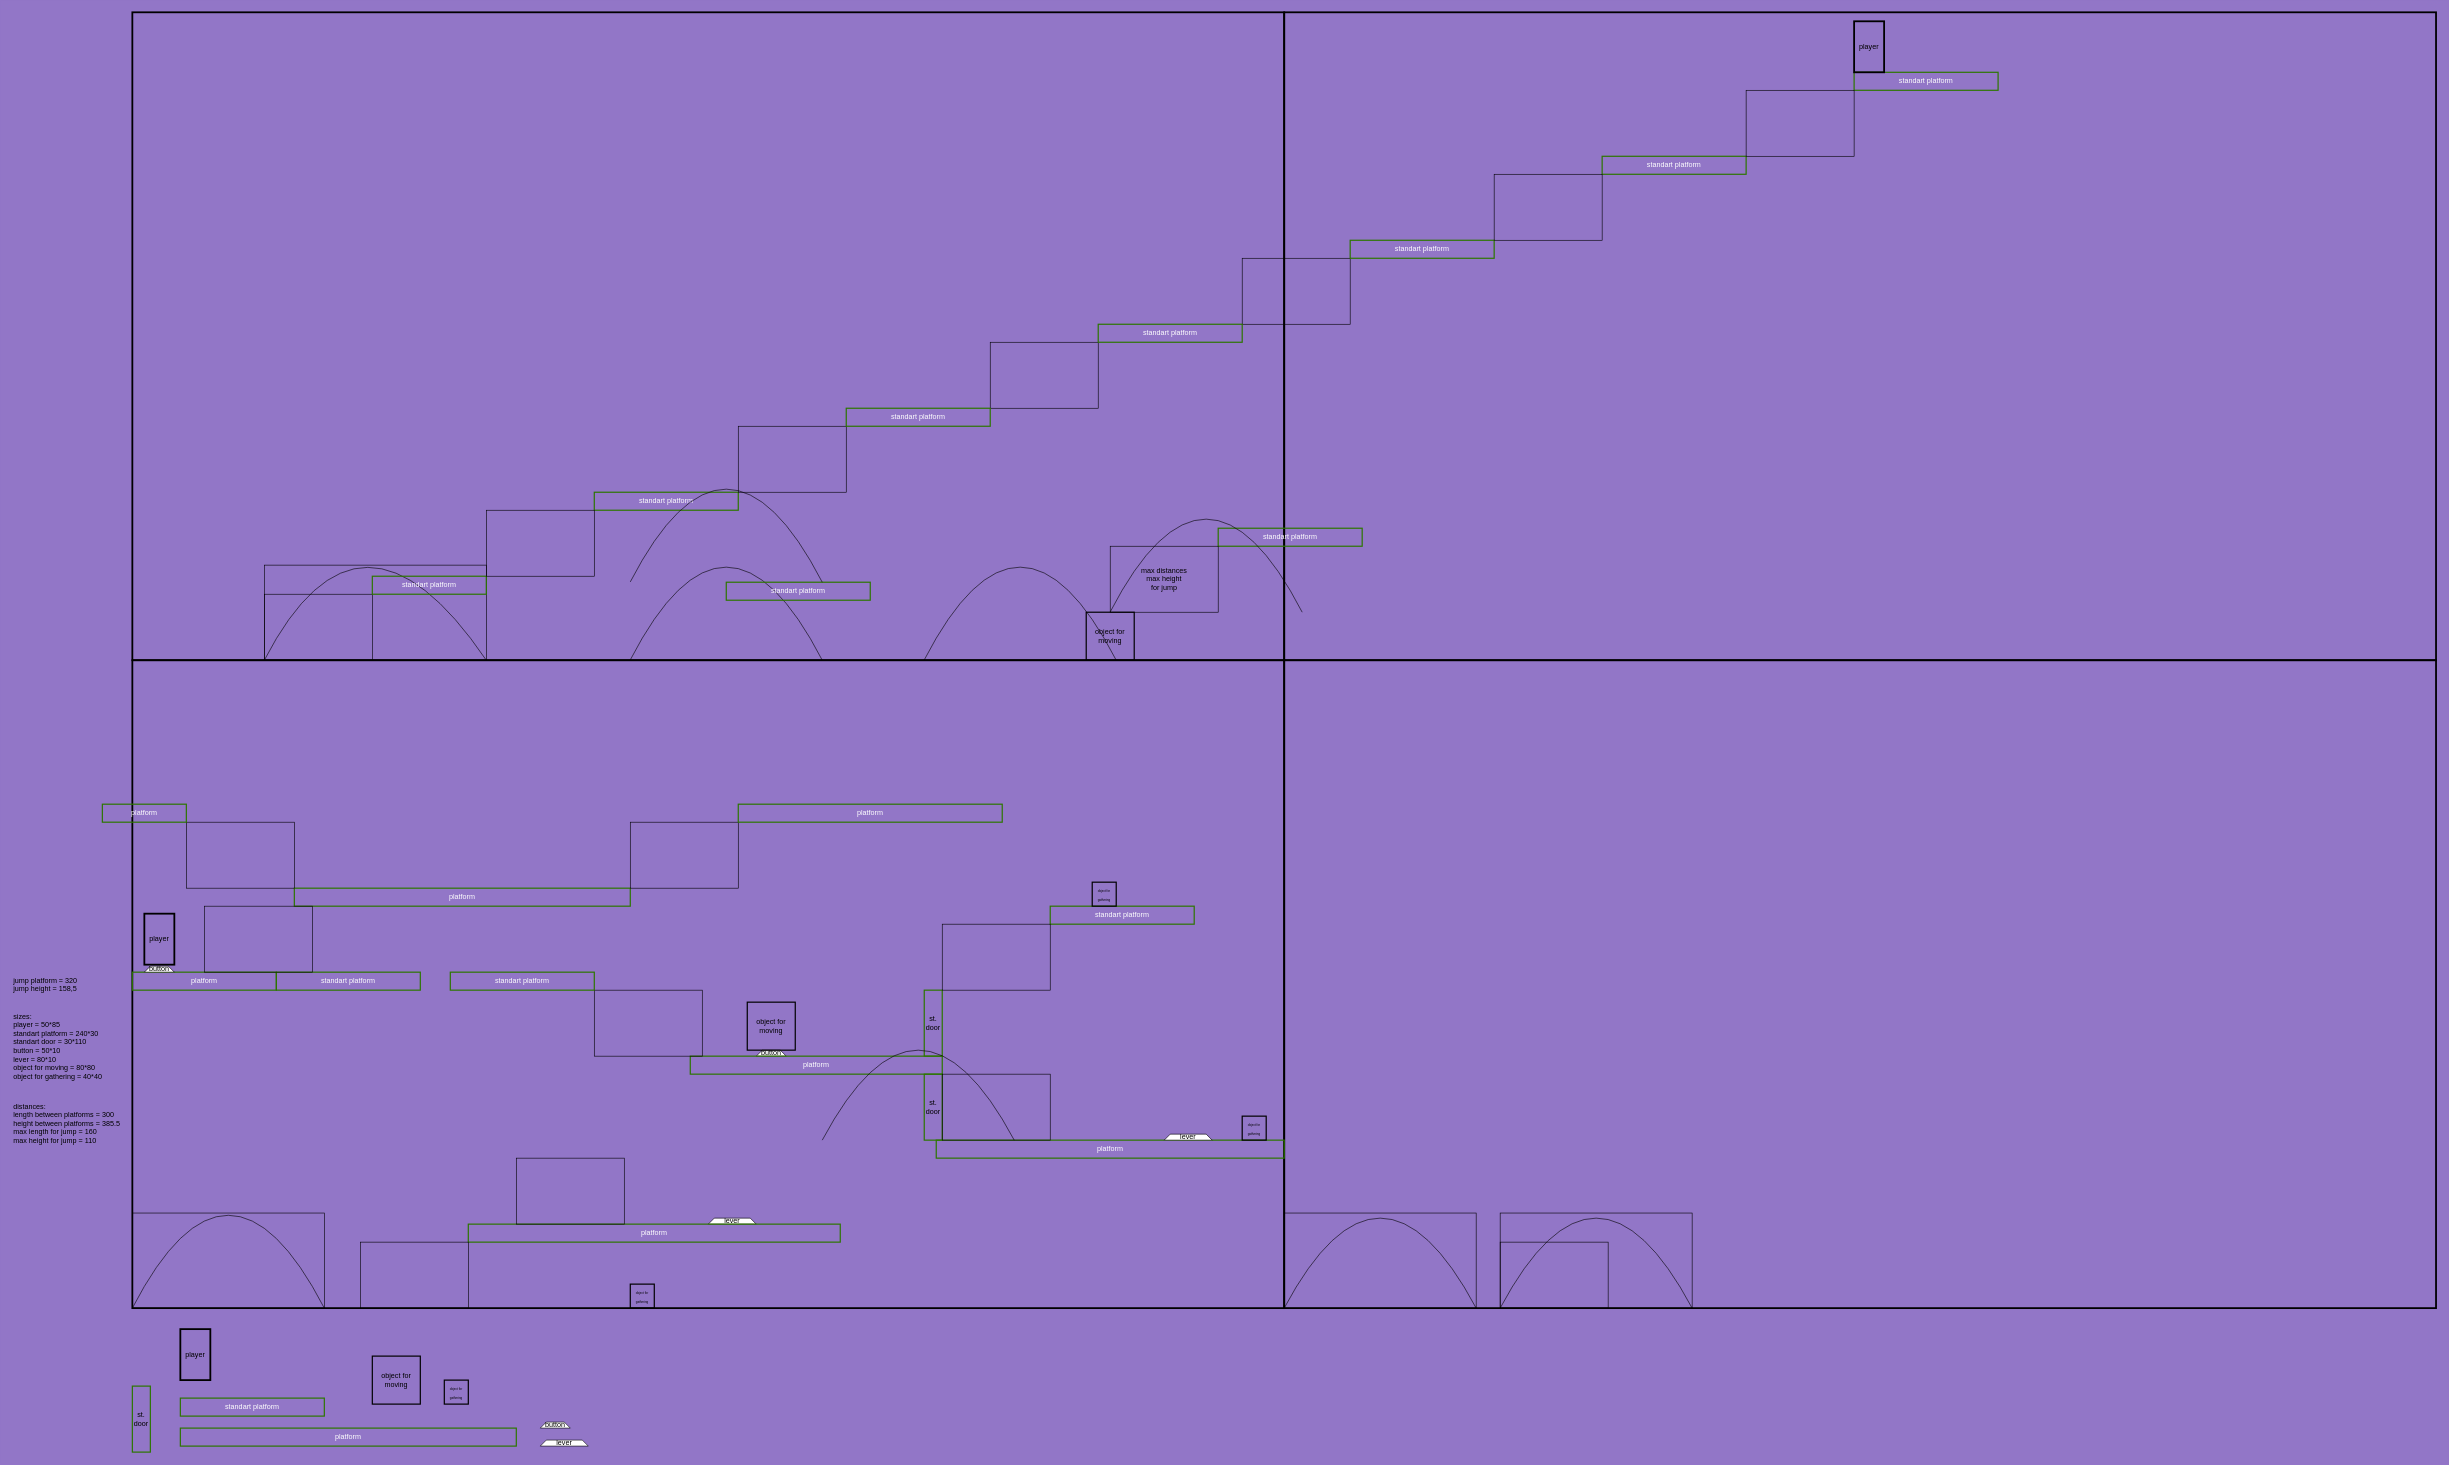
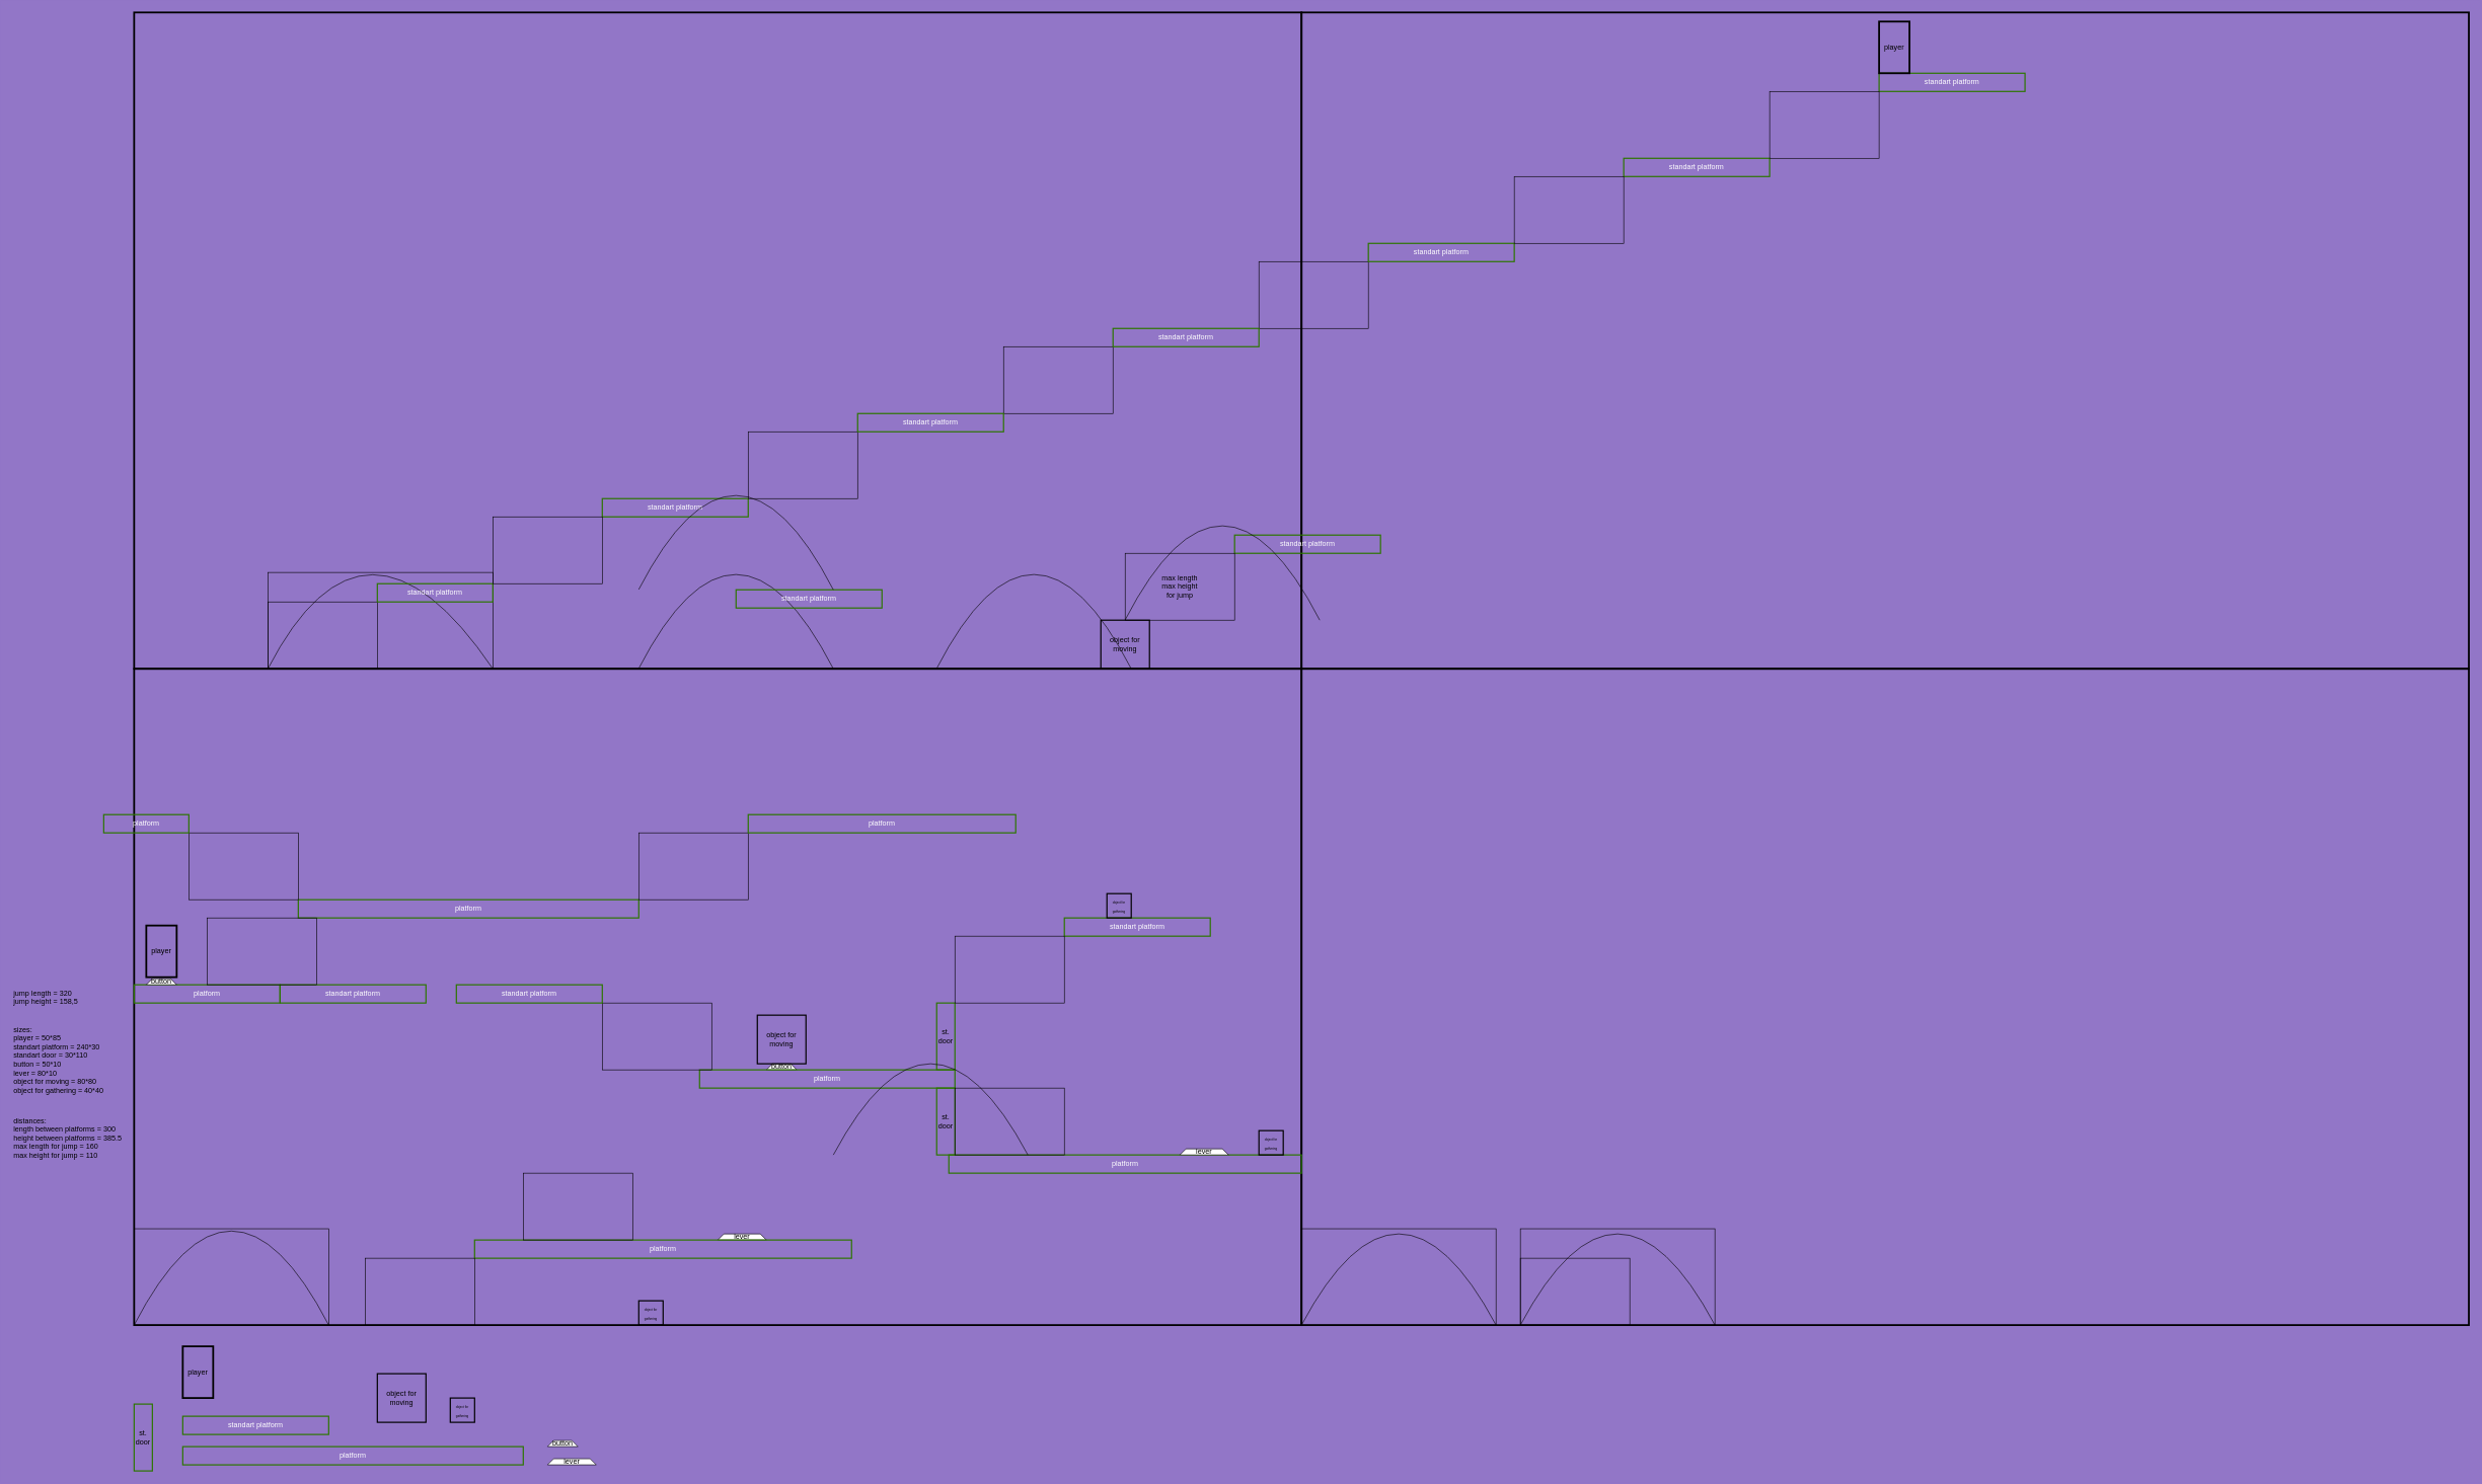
- <mxCell id="50" value="max distances&lt;div&gt;max height&lt;/div&gt;&lt;div&gt;for jump&lt;/div&gt;" style="rounded=0;whiteSpace=wrap;html=1;fillColor=none;strokeColor=light-dark(#000000,#3333FF);" vertex="1" parent="1"><mxGeometry x="1850" y="910" width="180" height="110" as="geometry" /></mxCell>
+ <mxCell id="50" value="max length&lt;div&gt;max height&lt;/div&gt;&lt;div&gt;for jump&lt;/div&gt;" style="rounded=0;whiteSpace=wrap;html=1;fillColor=none;strokeColor=light-dark(#000000,#3333FF);" vertex="1" parent="1"><mxGeometry x="1850" y="910" width="180" height="110" as="geometry" /></mxCell>
- <mxCell id="7" value="jump platform = 320&#10;jump height = 158,5" style="text;whiteSpace=wrap;" vertex="1" parent="1"><mxGeometry x="20" y="1620" width="120" height="40" as="geometry" /></mxCell>
+ <mxCell id="7" value="jump length = 320&#10;jump height = 158,5" style="text;whiteSpace=wrap;" vertex="1" parent="1"><mxGeometry x="20" y="1620" width="120" height="40" as="geometry" /></mxCell>
